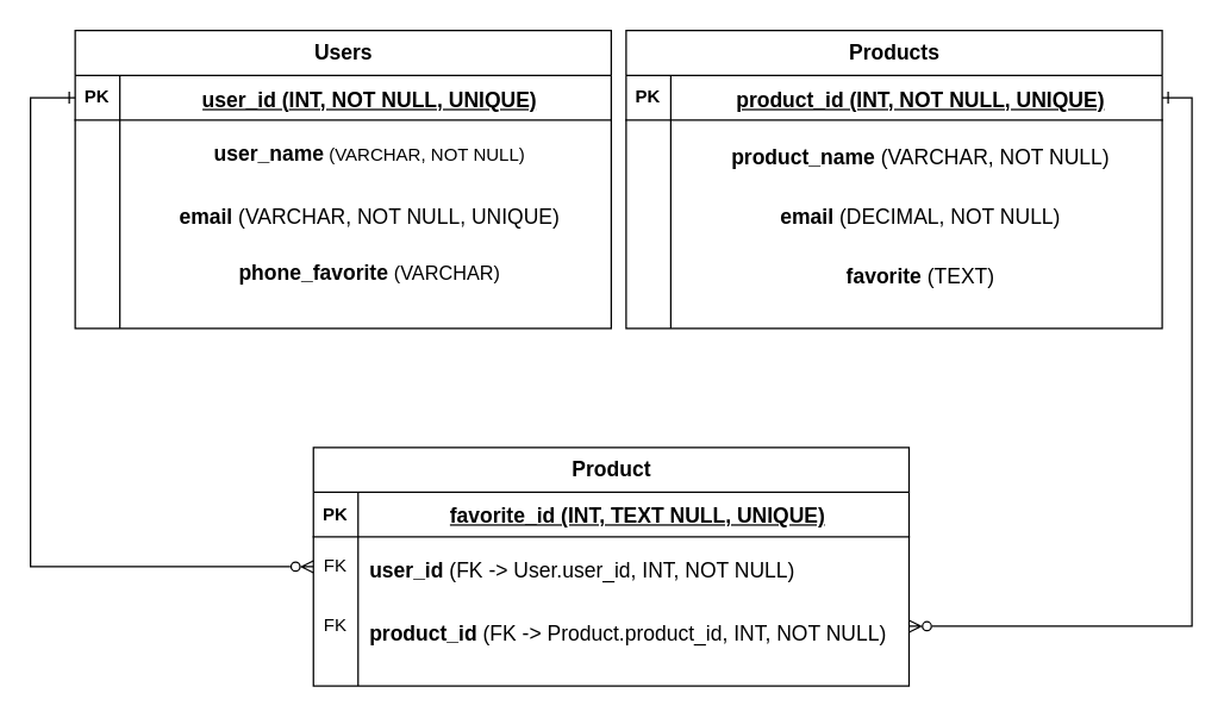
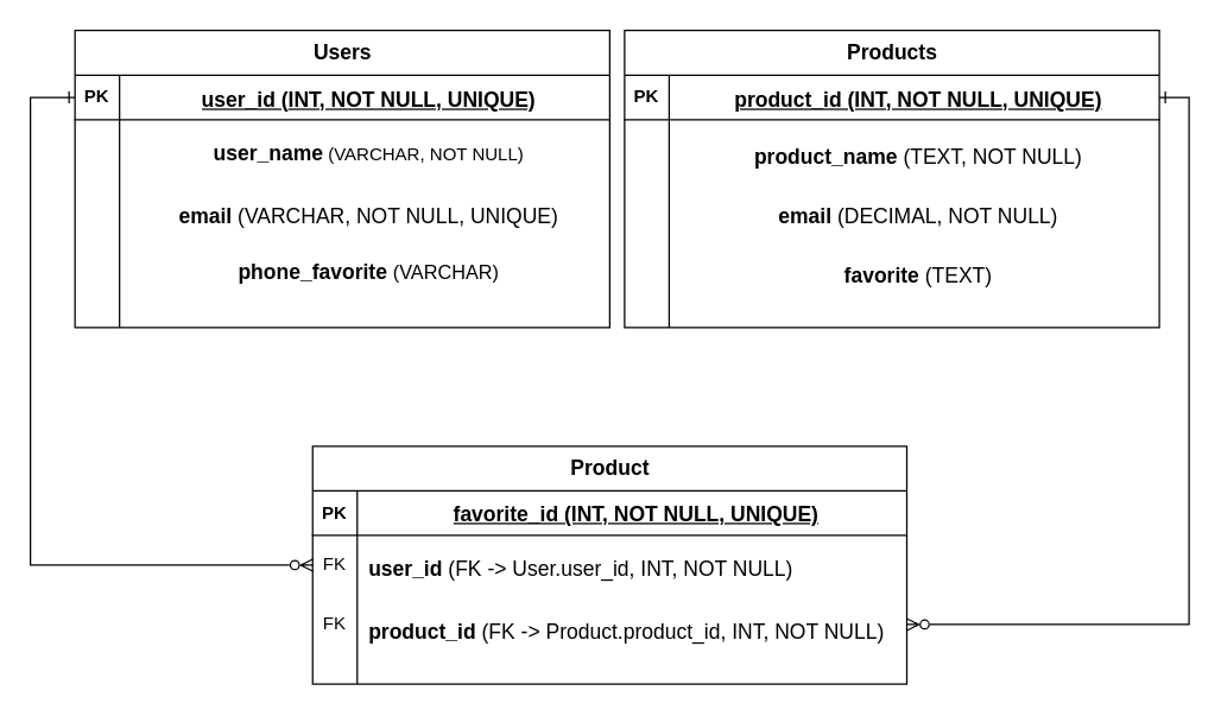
- <mxCell id="21" value="&lt;p style=&quot;font-size: 14px;&quot; data-pm-slice=&quot;1 1 [&amp;quot;ordered_list&amp;quot;,{&amp;quot;spread&amp;quot;:true,&amp;quot;startingNumber&amp;quot;:1,&amp;quot;start&amp;quot;:303,&amp;quot;end&amp;quot;:922},&amp;quot;regular_list_item&amp;quot;,{&amp;quot;start&amp;quot;:516,&amp;quot;end&amp;quot;:715},&amp;quot;list&amp;quot;,{&amp;quot;spread&amp;quot;:false,&amp;quot;start&amp;quot;:543,&amp;quot;end&amp;quot;:715},&amp;quot;regular_list_item&amp;quot;,{&amp;quot;start&amp;quot;:543,&amp;quot;end&amp;quot;:715},&amp;quot;list&amp;quot;,{&amp;quot;spread&amp;quot;:false,&amp;quot;start&amp;quot;:564,&amp;quot;end&amp;quot;:715},&amp;quot;regular_list_item&amp;quot;,{&amp;quot;start&amp;quot;:610,&amp;quot;end&amp;quot;:649}]&quot;&gt;&lt;b&gt;product_name&lt;/b&gt; (VARCHAR, NOT NULL)&lt;/p&gt;" style="shape=partialRectangle;connectable=0;fillColor=none;top=0;left=0;bottom=0;right=0;align=center;spacingLeft=6;overflow=hidden;whiteSpace=wrap;html=1;" parent="19" vertex="1"><mxGeometry x="30" width="330" height="40" as="geometry"><mxRectangle width="330" height="40" as="alternateBounds" /></mxGeometry></mxCell>
+ <mxCell id="21" value="&lt;p style=&quot;font-size: 14px;&quot; data-pm-slice=&quot;1 1 [&amp;quot;ordered_list&amp;quot;,{&amp;quot;spread&amp;quot;:true,&amp;quot;startingNumber&amp;quot;:1,&amp;quot;start&amp;quot;:303,&amp;quot;end&amp;quot;:922},&amp;quot;regular_list_item&amp;quot;,{&amp;quot;start&amp;quot;:516,&amp;quot;end&amp;quot;:715},&amp;quot;list&amp;quot;,{&amp;quot;spread&amp;quot;:false,&amp;quot;start&amp;quot;:543,&amp;quot;end&amp;quot;:715},&amp;quot;regular_list_item&amp;quot;,{&amp;quot;start&amp;quot;:543,&amp;quot;end&amp;quot;:715},&amp;quot;list&amp;quot;,{&amp;quot;spread&amp;quot;:false,&amp;quot;start&amp;quot;:564,&amp;quot;end&amp;quot;:715},&amp;quot;regular_list_item&amp;quot;,{&amp;quot;start&amp;quot;:610,&amp;quot;end&amp;quot;:649}]&quot;&gt;&lt;b&gt;product_name&lt;/b&gt; (TEXT, NOT NULL)&lt;/p&gt;" style="shape=partialRectangle;connectable=0;fillColor=none;top=0;left=0;bottom=0;right=0;align=center;spacingLeft=6;overflow=hidden;whiteSpace=wrap;html=1;" parent="19" vertex="1"><mxGeometry x="30" width="330" height="40" as="geometry"><mxRectangle width="330" height="40" as="alternateBounds" /></mxGeometry></mxCell>
- <mxCell id="5" value="&lt;p style=&quot;font-size: 14px;&quot; data-pm-slice=&quot;1 1 [&amp;quot;ordered_list&amp;quot;,{&amp;quot;spread&amp;quot;:true,&amp;quot;startingNumber&amp;quot;:1,&amp;quot;start&amp;quot;:303,&amp;quot;end&amp;quot;:935},&amp;quot;regular_list_item&amp;quot;,{&amp;quot;start&amp;quot;:724,&amp;quot;end&amp;quot;:935},&amp;quot;list&amp;quot;,{&amp;quot;spread&amp;quot;:false,&amp;quot;start&amp;quot;:757,&amp;quot;end&amp;quot;:935},&amp;quot;regular_list_item&amp;quot;,{&amp;quot;start&amp;quot;:757,&amp;quot;end&amp;quot;:935},&amp;quot;list&amp;quot;,{&amp;quot;spread&amp;quot;:false,&amp;quot;start&amp;quot;:778,&amp;quot;end&amp;quot;:935},&amp;quot;regular_list_item&amp;quot;,{&amp;quot;start&amp;quot;:778,&amp;quot;end&amp;quot;:820}]&quot;&gt;favorite_id (INT, TEXT NULL, UNIQUE)&lt;/p&gt;" style="shape=partialRectangle;connectable=0;fillColor=none;top=0;left=0;bottom=0;right=0;align=center;spacingLeft=6;fontStyle=5;overflow=hidden;whiteSpace=wrap;html=1;spacingTop=-9;" parent="3" vertex="1"><mxGeometry x="30" width="370" height="30" as="geometry"><mxRectangle width="370" height="30" as="alternateBounds" /></mxGeometry></mxCell>
+ <mxCell id="5" value="&lt;p style=&quot;font-size: 14px;&quot; data-pm-slice=&quot;1 1 [&amp;quot;ordered_list&amp;quot;,{&amp;quot;spread&amp;quot;:true,&amp;quot;startingNumber&amp;quot;:1,&amp;quot;start&amp;quot;:303,&amp;quot;end&amp;quot;:935},&amp;quot;regular_list_item&amp;quot;,{&amp;quot;start&amp;quot;:724,&amp;quot;end&amp;quot;:935},&amp;quot;list&amp;quot;,{&amp;quot;spread&amp;quot;:false,&amp;quot;start&amp;quot;:757,&amp;quot;end&amp;quot;:935},&amp;quot;regular_list_item&amp;quot;,{&amp;quot;start&amp;quot;:757,&amp;quot;end&amp;quot;:935},&amp;quot;list&amp;quot;,{&amp;quot;spread&amp;quot;:false,&amp;quot;start&amp;quot;:778,&amp;quot;end&amp;quot;:935},&amp;quot;regular_list_item&amp;quot;,{&amp;quot;start&amp;quot;:778,&amp;quot;end&amp;quot;:820}]&quot;&gt;favorite_id (INT, NOT NULL, UNIQUE)&lt;/p&gt;" style="shape=partialRectangle;connectable=0;fillColor=none;top=0;left=0;bottom=0;right=0;align=center;spacingLeft=6;fontStyle=5;overflow=hidden;whiteSpace=wrap;html=1;spacingTop=-9;" parent="3" vertex="1"><mxGeometry x="30" width="370" height="30" as="geometry"><mxRectangle width="370" height="30" as="alternateBounds" /></mxGeometry></mxCell>
